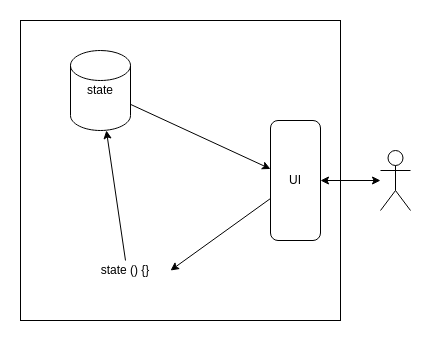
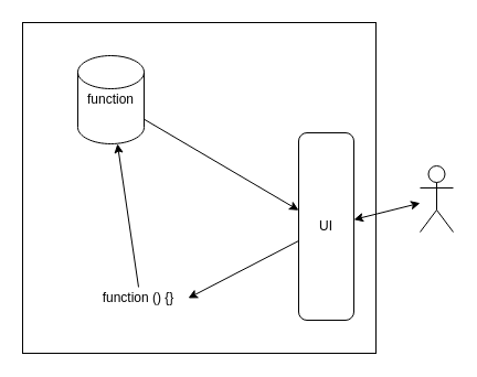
- <mxCell id="3" value="state" style="shape=cylinder2;whiteSpace=wrap;html=1;boundedLbl=1;backgroundOutline=1;size=15;" vertex="1" parent="1"><mxGeometry x="70" y="50" width="60" height="80" as="geometry" /></mxCell>
+ <mxCell id="3" value="function" style="shape=cylinder2;whiteSpace=wrap;html=1;boundedLbl=1;backgroundOutline=1;size=15;" vertex="1" parent="1"><mxGeometry x="70" y="50" width="60" height="80" as="geometry" /></mxCell>
- <mxCell id="5" value="UI" style="rounded=1;whiteSpace=wrap;html=1;" vertex="1" parent="1"><mxGeometry x="270" y="120" width="50" height="120" as="geometry" /></mxCell>
+ <mxCell id="5" value="UI" style="rounded=1;whiteSpace=wrap;html=1;" vertex="1" parent="1"><mxGeometry x="270" y="120" width="50" height="170" as="geometry" /></mxCell>
- <mxCell id="6" value="state () {}" style="text;html=1;strokeColor=none;fillColor=none;align=center;verticalAlign=middle;whiteSpace=wrap;rounded=0;" vertex="1" parent="1"><mxGeometry x="80" y="260" width="90" height="20" as="geometry" /></mxCell>
+ <mxCell id="6" value="function () {}" style="text;html=1;strokeColor=none;fillColor=none;align=center;verticalAlign=middle;whiteSpace=wrap;rounded=0;" vertex="1" parent="1"><mxGeometry x="80" y="260" width="90" height="20" as="geometry" /></mxCell>
